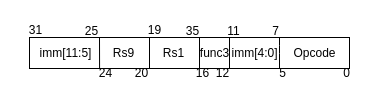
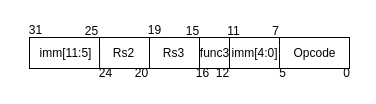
- <mxCell id="16" value="35" style="text;html=1;align=center;verticalAlign=middle;resizable=0;points=[];autosize=1;" vertex="1" parent="1"><mxGeometry x="179" y="21" width="25" height="19" as="geometry" /></mxCell>
+ <mxCell id="16" value="15" style="text;html=1;align=center;verticalAlign=middle;resizable=0;points=[];autosize=1;" vertex="1" parent="1"><mxGeometry x="179" y="21" width="25" height="19" as="geometry" /></mxCell>
- <mxCell id="6" value="Rs9" style="text;html=1;align=center;verticalAlign=middle;resizable=0;points=[];autosize=1;" vertex="1" parent="1"><mxGeometry x="103" y="42.5" width="40" height="20" as="geometry" /></mxCell>
+ <mxCell id="6" value="Rs2" style="text;html=1;align=center;verticalAlign=middle;resizable=0;points=[];autosize=1;" vertex="1" parent="1"><mxGeometry x="103" y="42.5" width="40" height="20" as="geometry" /></mxCell>
- <mxCell id="7" value="Rs1" style="text;html=1;align=center;verticalAlign=middle;resizable=0;points=[];autosize=1;" vertex="1" parent="1"><mxGeometry x="153" y="42.5" width="40" height="20" as="geometry" /></mxCell>
+ <mxCell id="7" value="Rs3" style="text;html=1;align=center;verticalAlign=middle;resizable=0;points=[];autosize=1;" vertex="1" parent="1"><mxGeometry x="153" y="42.5" width="40" height="20" as="geometry" /></mxCell>
